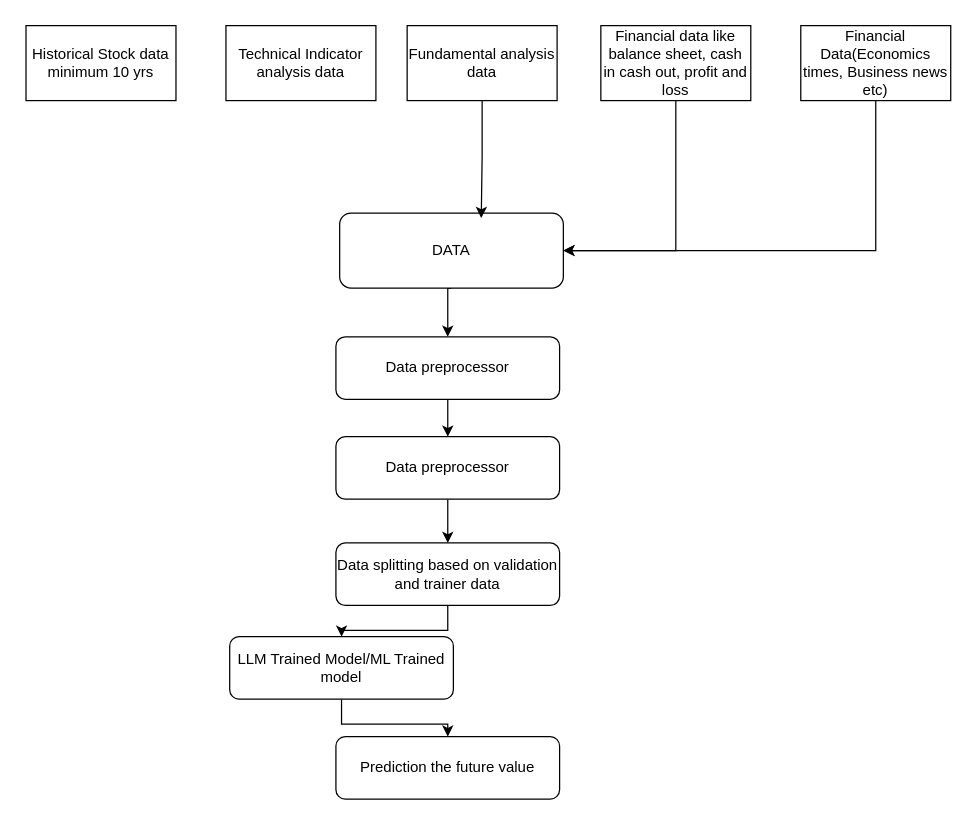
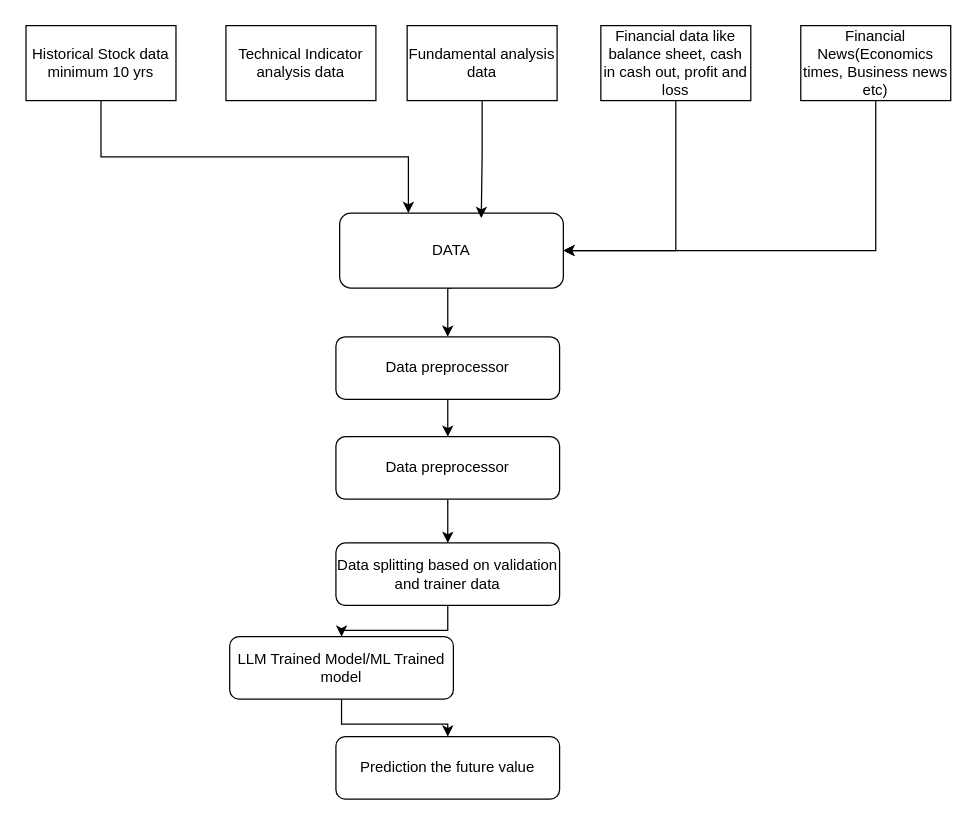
- <mxCell id="11" value="Financial Data(Economics times, Business news etc)" style="rounded=0;whiteSpace=wrap;html=1;" vertex="1" parent="1"><mxGeometry x="640" y="20" width="120" height="60" as="geometry" /></mxCell>
+ <mxCell id="11" value="Financial News(Economics times, Business news etc)" style="rounded=0;whiteSpace=wrap;html=1;" vertex="1" parent="1"><mxGeometry x="640" y="20" width="120" height="60" as="geometry" /></mxCell>
+ <mxCell id="6" style="edgeStyle=orthogonalEdgeStyle;rounded=0;orthogonalLoop=1;jettySize=auto;html=1;exitX=0.5;exitY=1;exitDx=0;exitDy=0;" edge="1" parent="1" source="7" target="3"><mxGeometry relative="1" as="geometry"><Array as="points"><mxPoint x="80" y="125" /><mxPoint x="326" y="125" /></Array></mxGeometry></mxCell>
